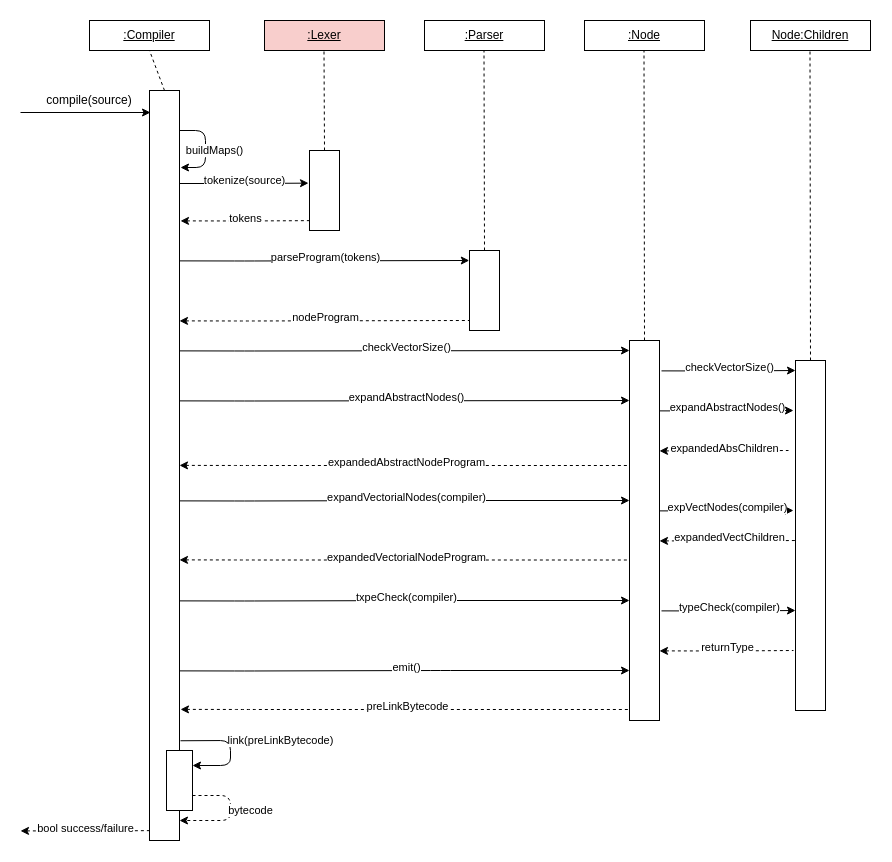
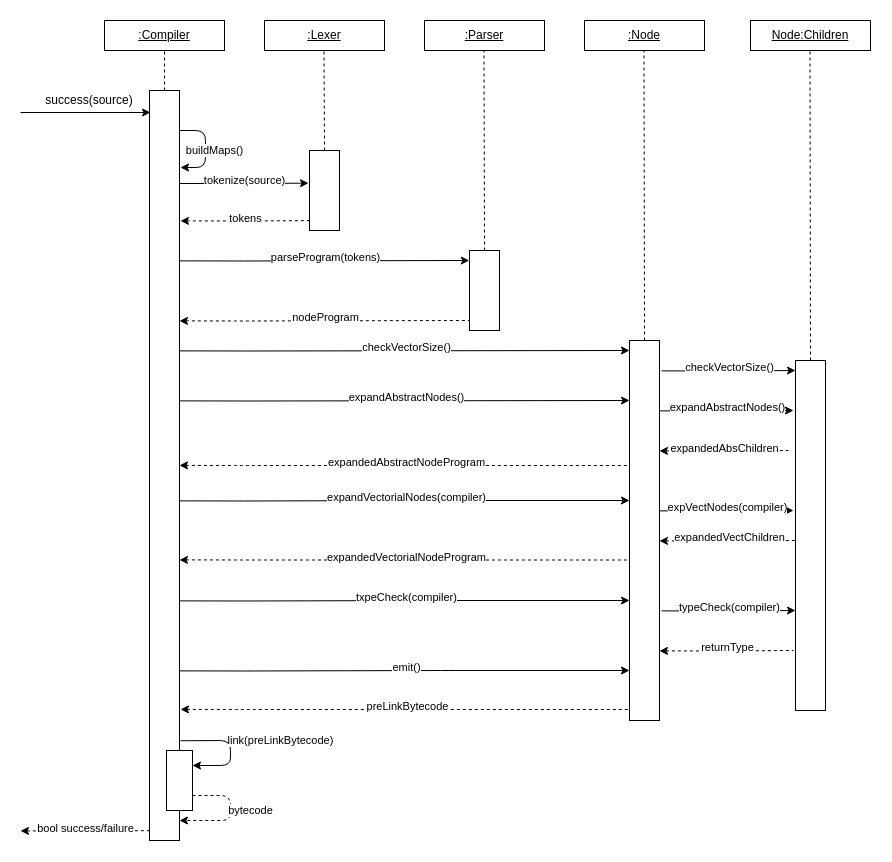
- <mxCell id="2" value="&lt;u&gt;:Compiler&lt;/u&gt;" style="rounded=0;whiteSpace=wrap;html=1;" vertex="1" parent="1"><mxGeometry x="89" y="20" width="120" height="30" as="geometry" /></mxCell>
+ <mxCell id="2" value="&lt;u&gt;:Compiler&lt;/u&gt;" style="rounded=0;whiteSpace=wrap;html=1;" vertex="1" parent="1"><mxGeometry x="104" width="120" height="30" as="geometry" y="20" /></mxCell>
- <mxCell id="4" value="&lt;u&gt;:Lexer&lt;/u&gt;" style="rounded=0;whiteSpace=wrap;html=1;fillColor=#f8cecc;" vertex="1" parent="1"><mxGeometry x="264" width="120" height="30" as="geometry" y="20" /></mxCell>
+ <mxCell id="4" value="&lt;u&gt;:Lexer&lt;/u&gt;" style="rounded=0;whiteSpace=wrap;html=1;" vertex="1" parent="1"><mxGeometry x="264" width="120" height="30" as="geometry" y="20" /></mxCell>
- <mxCell id="7" value="compile(source)" style="text;html=1;strokeColor=none;fillColor=none;align=center;verticalAlign=middle;whiteSpace=wrap;rounded=0;" vertex="1" parent="1"><mxGeometry x="34" y="90" width="110" height="20" as="geometry" /></mxCell>
+ <mxCell id="7" value="success(source)" style="text;html=1;strokeColor=none;fillColor=none;align=center;verticalAlign=middle;whiteSpace=wrap;rounded=0;" vertex="1" parent="1"><mxGeometry x="34" y="90" width="110" height="20" as="geometry" /></mxCell>
